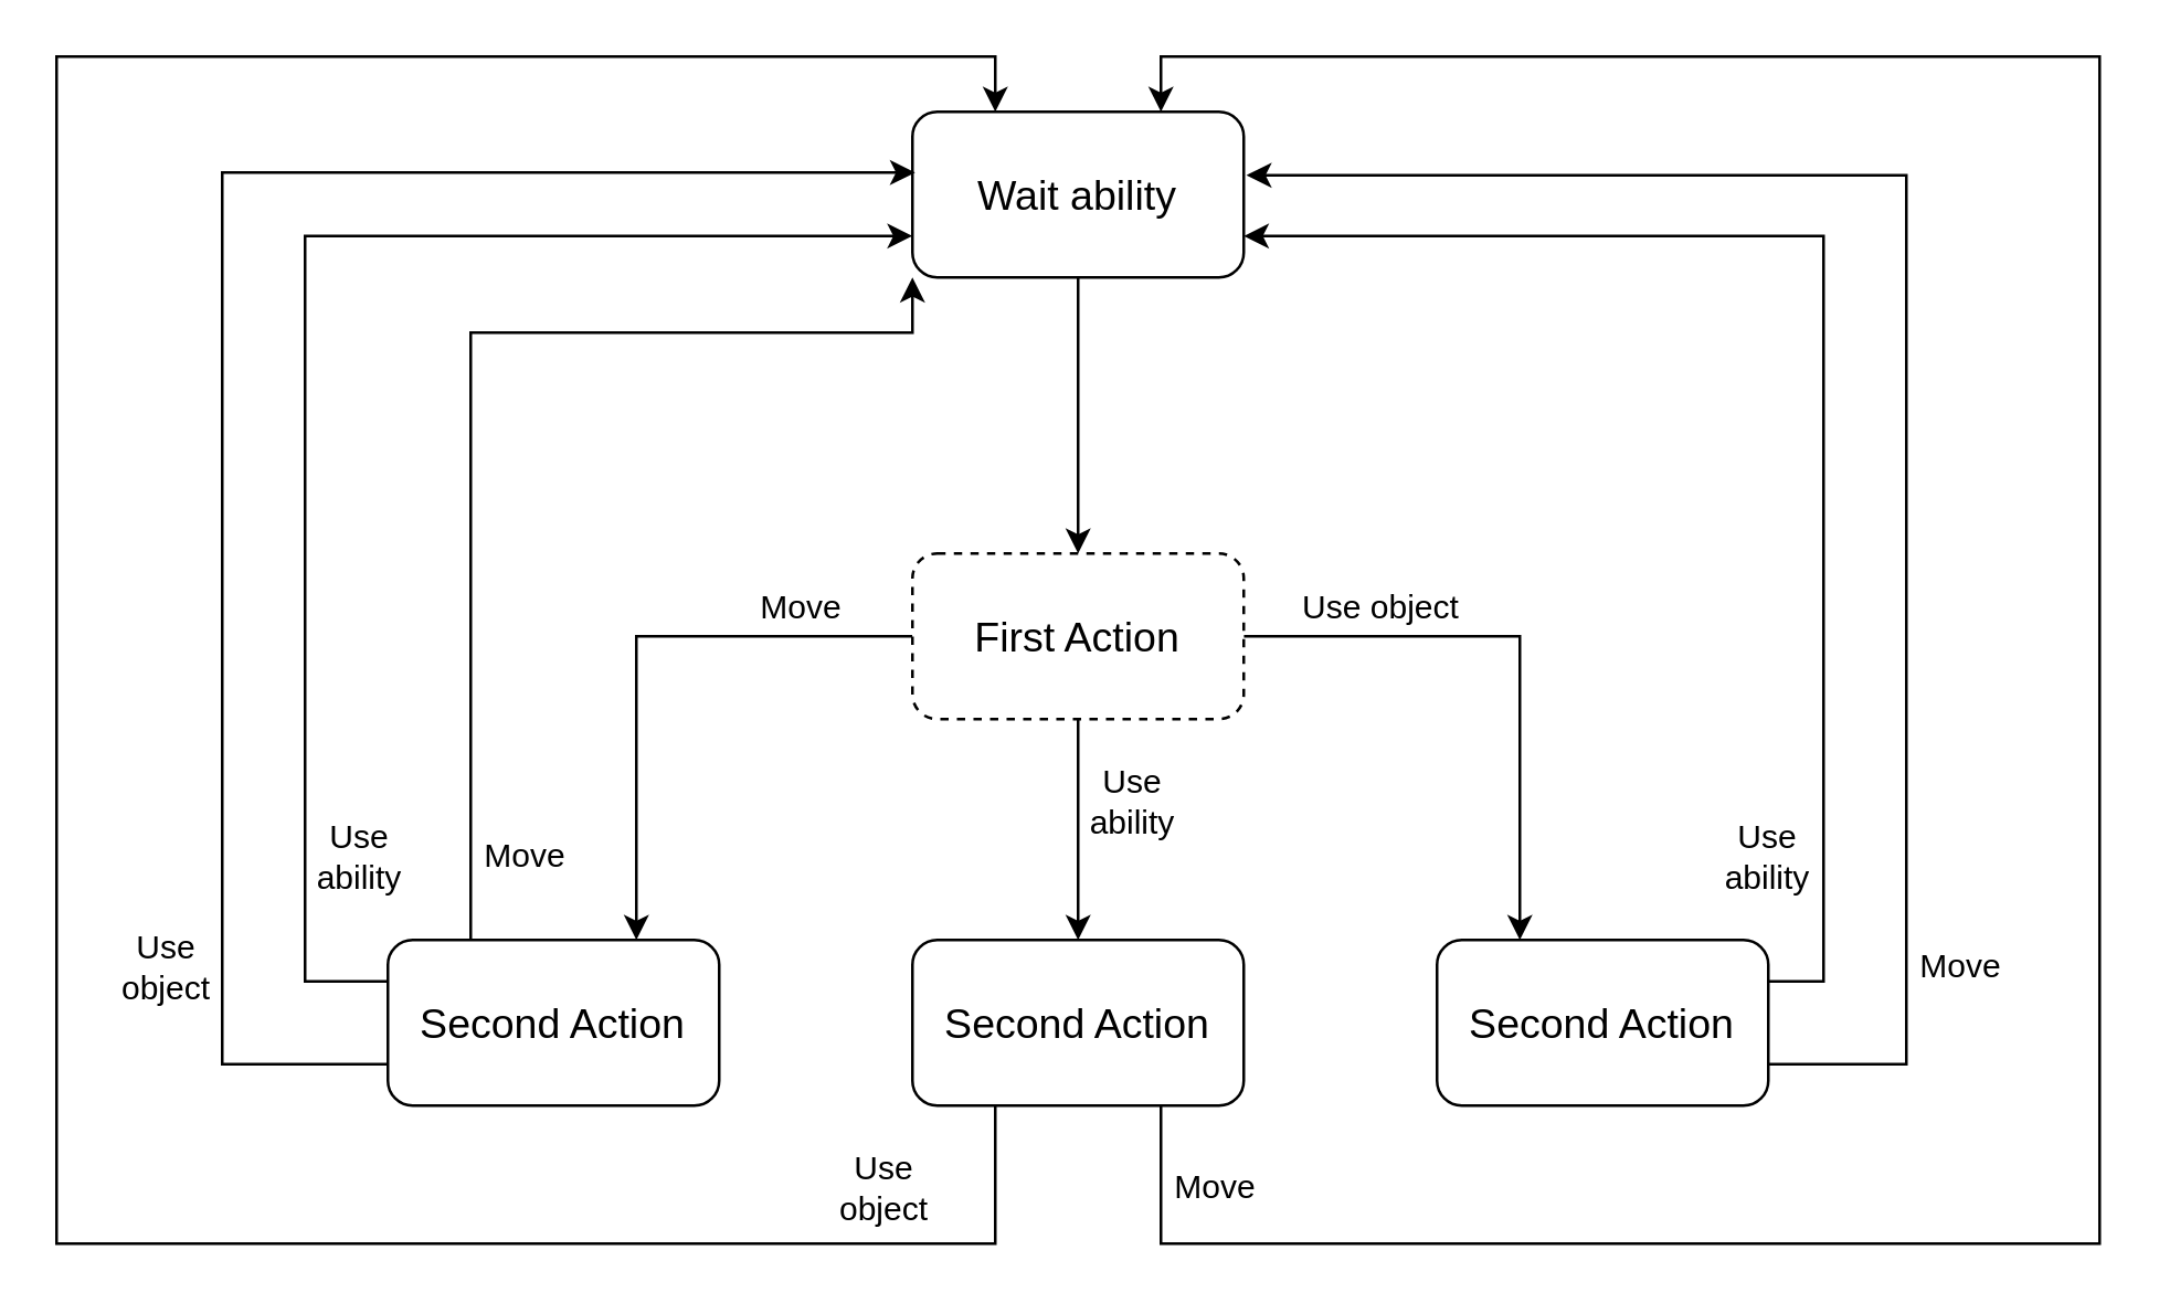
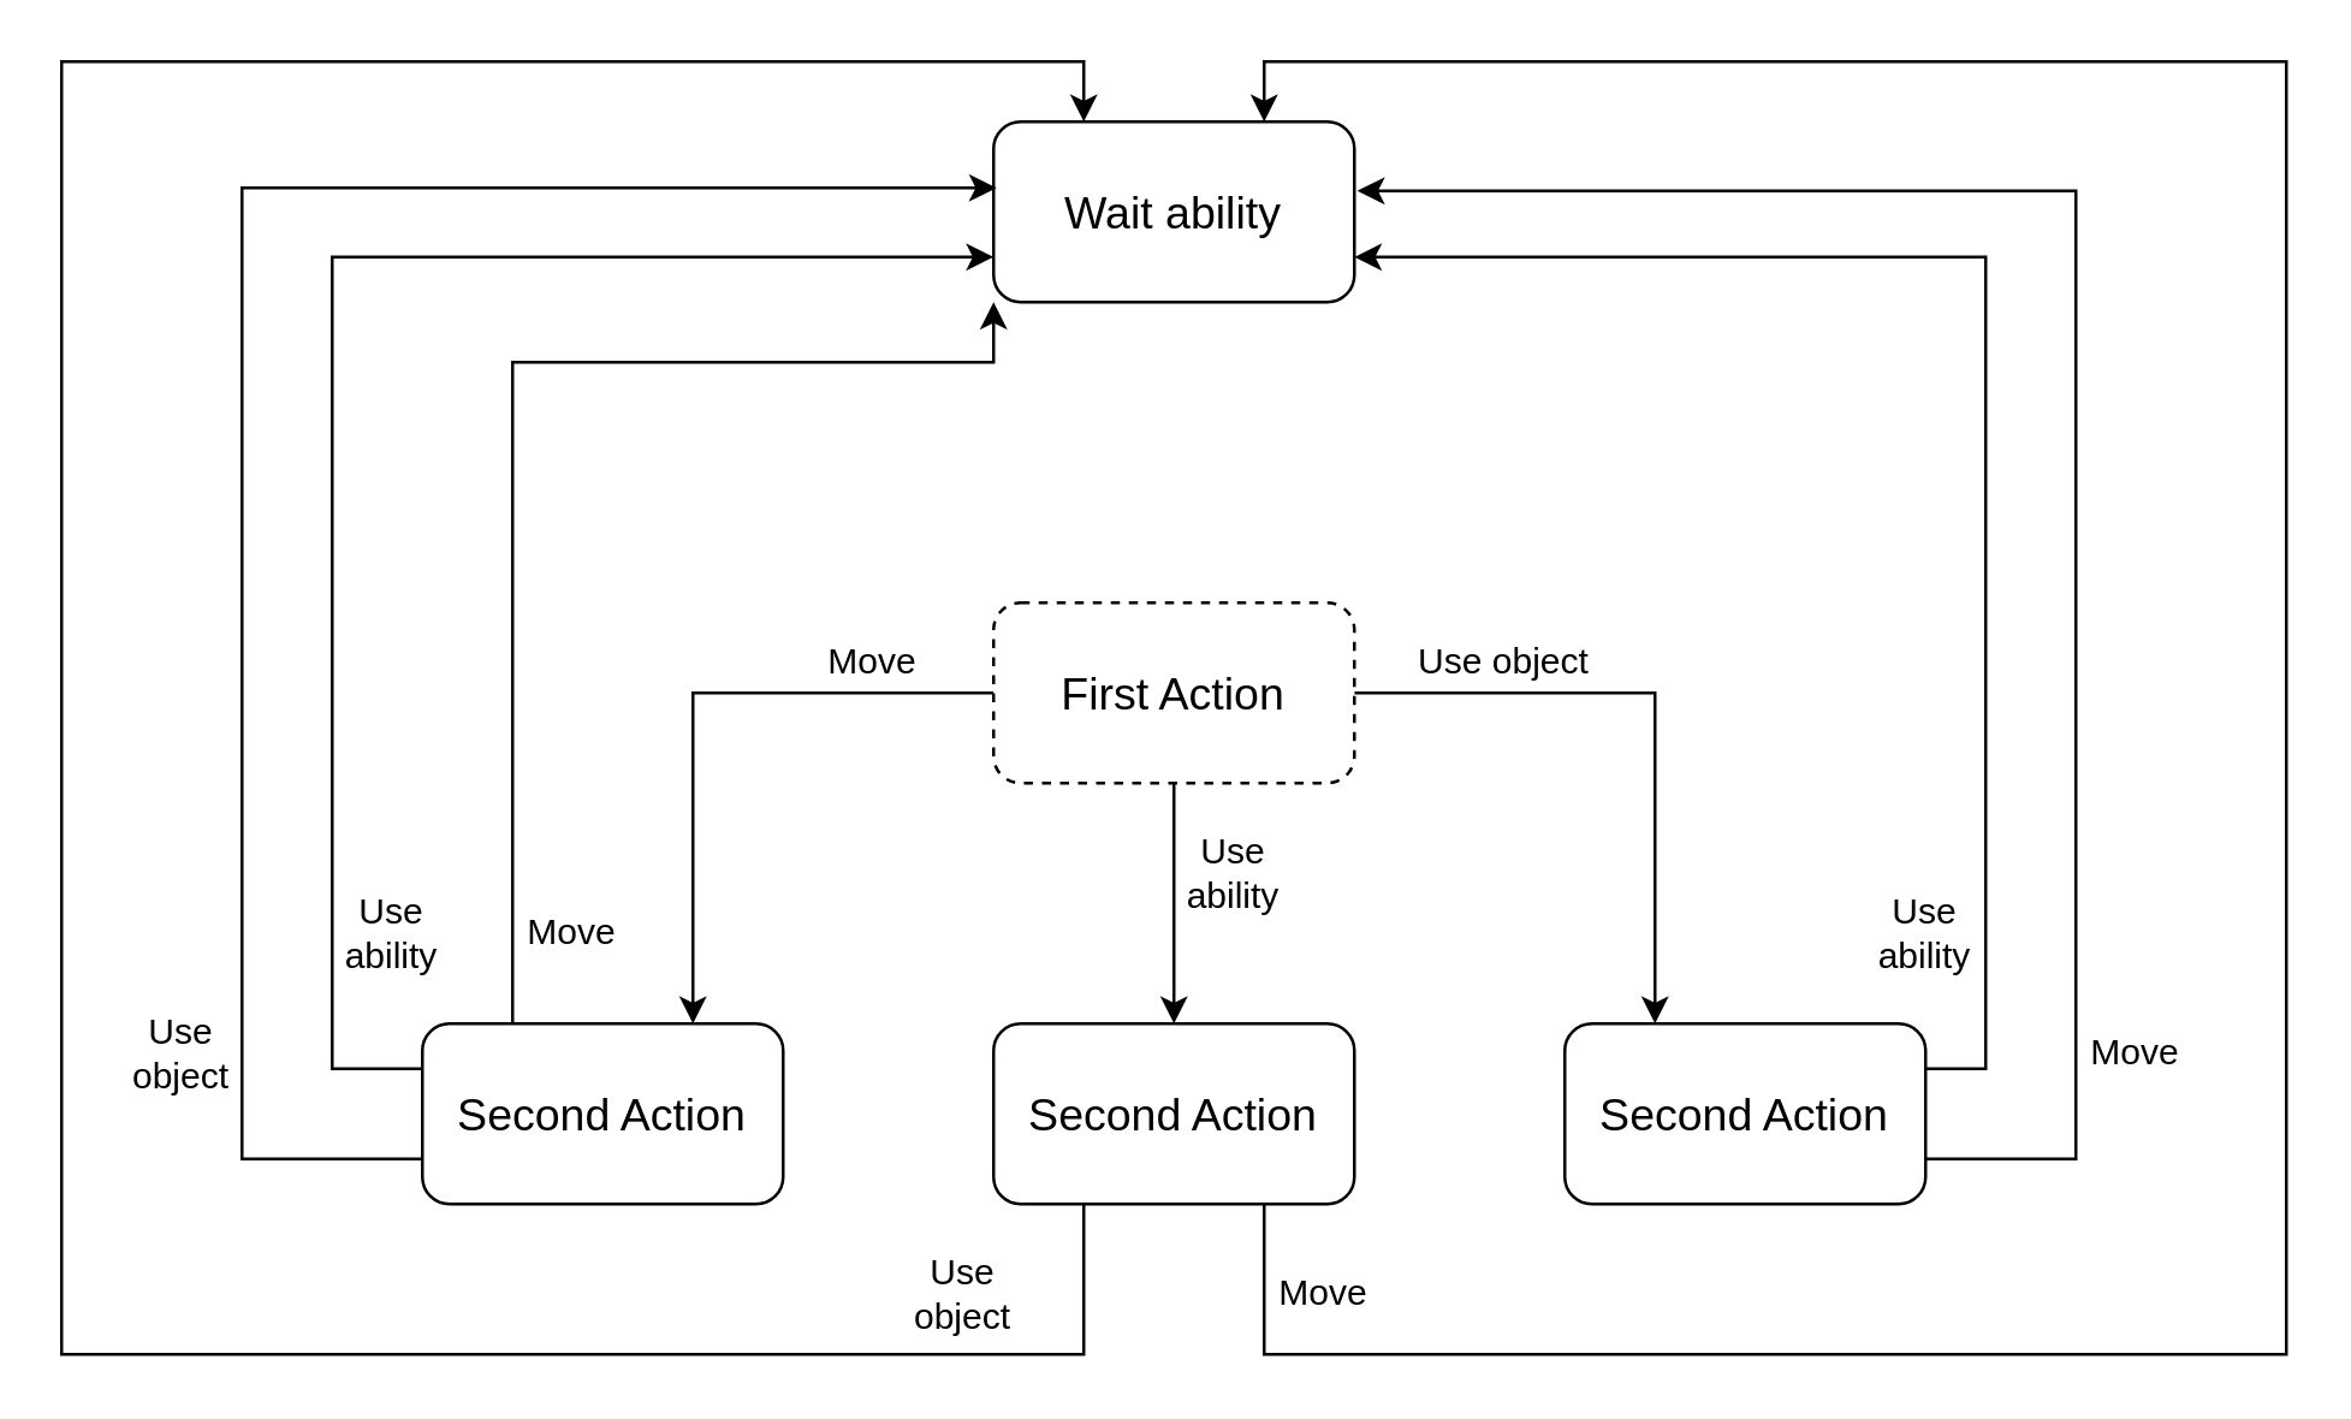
- <mxCell id="2" style="edgeStyle=orthogonalEdgeStyle;rounded=0;orthogonalLoop=1;jettySize=auto;html=1;exitX=0.5;exitY=1;exitDx=0;exitDy=0;entryX=0.5;entryY=0;entryDx=0;entryDy=0;" parent="1" source="3" target="7" edge="1"><mxGeometry relative="1" as="geometry" /></mxCell>
